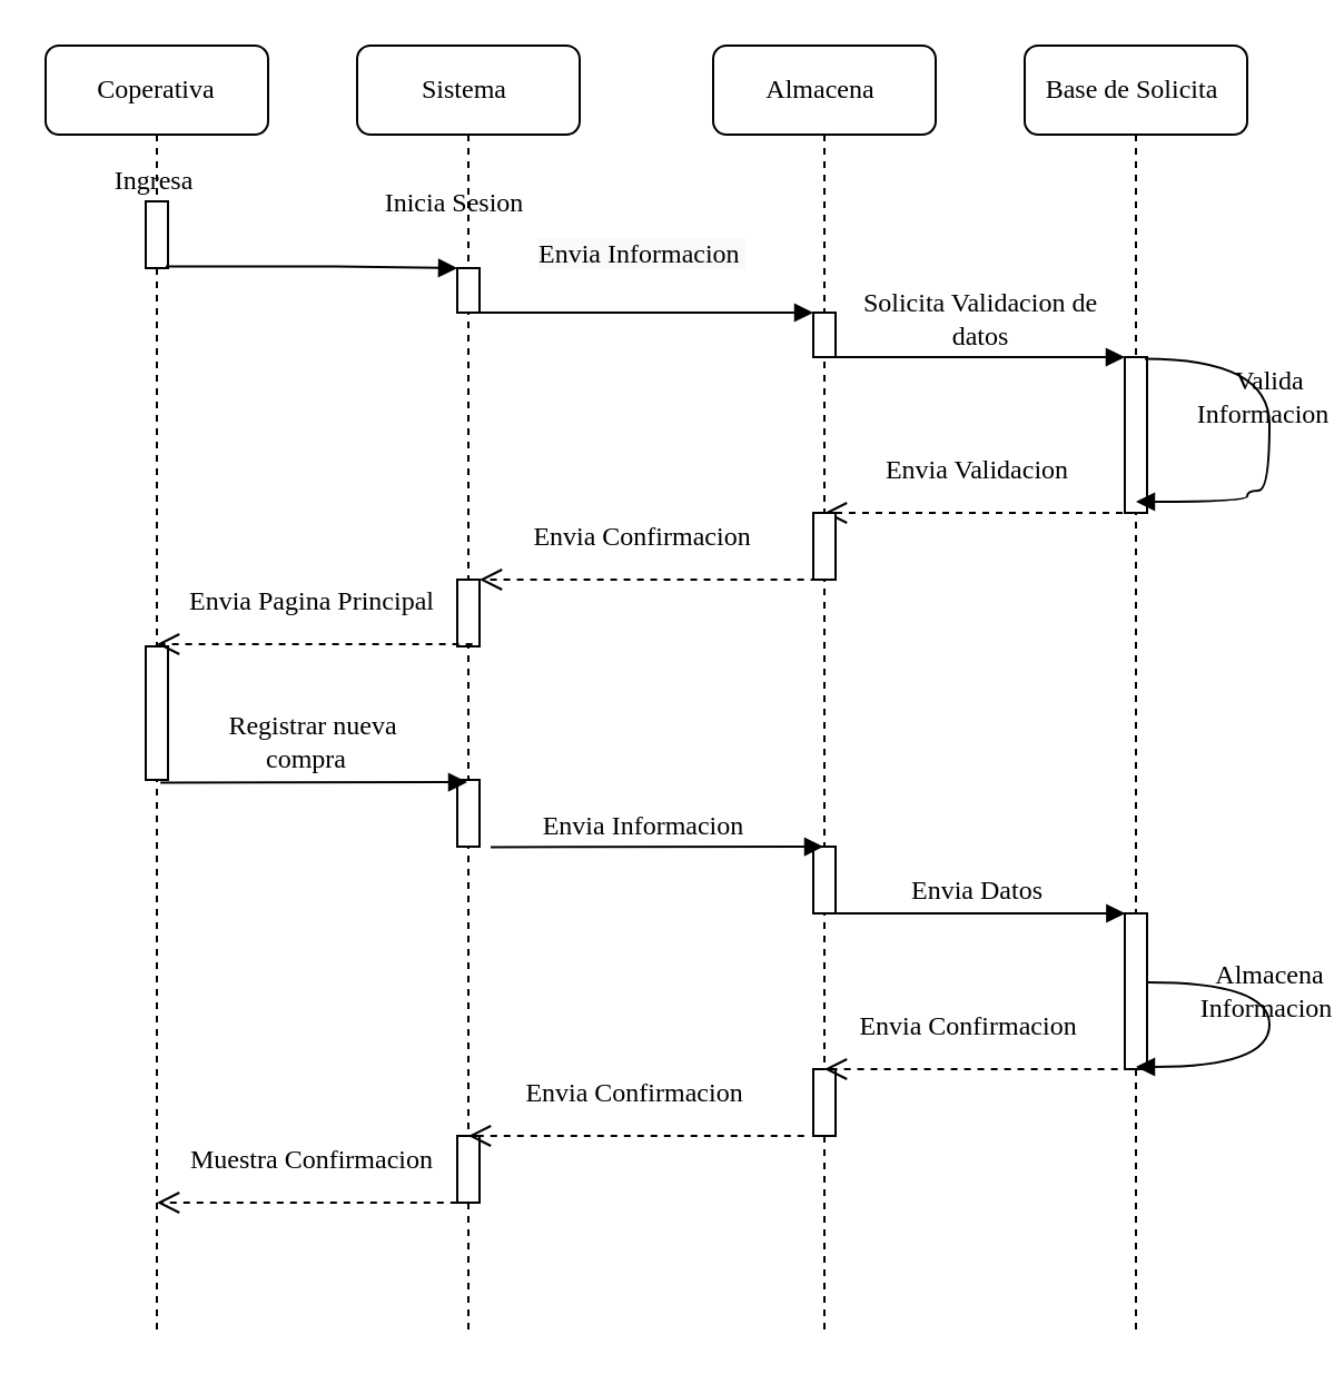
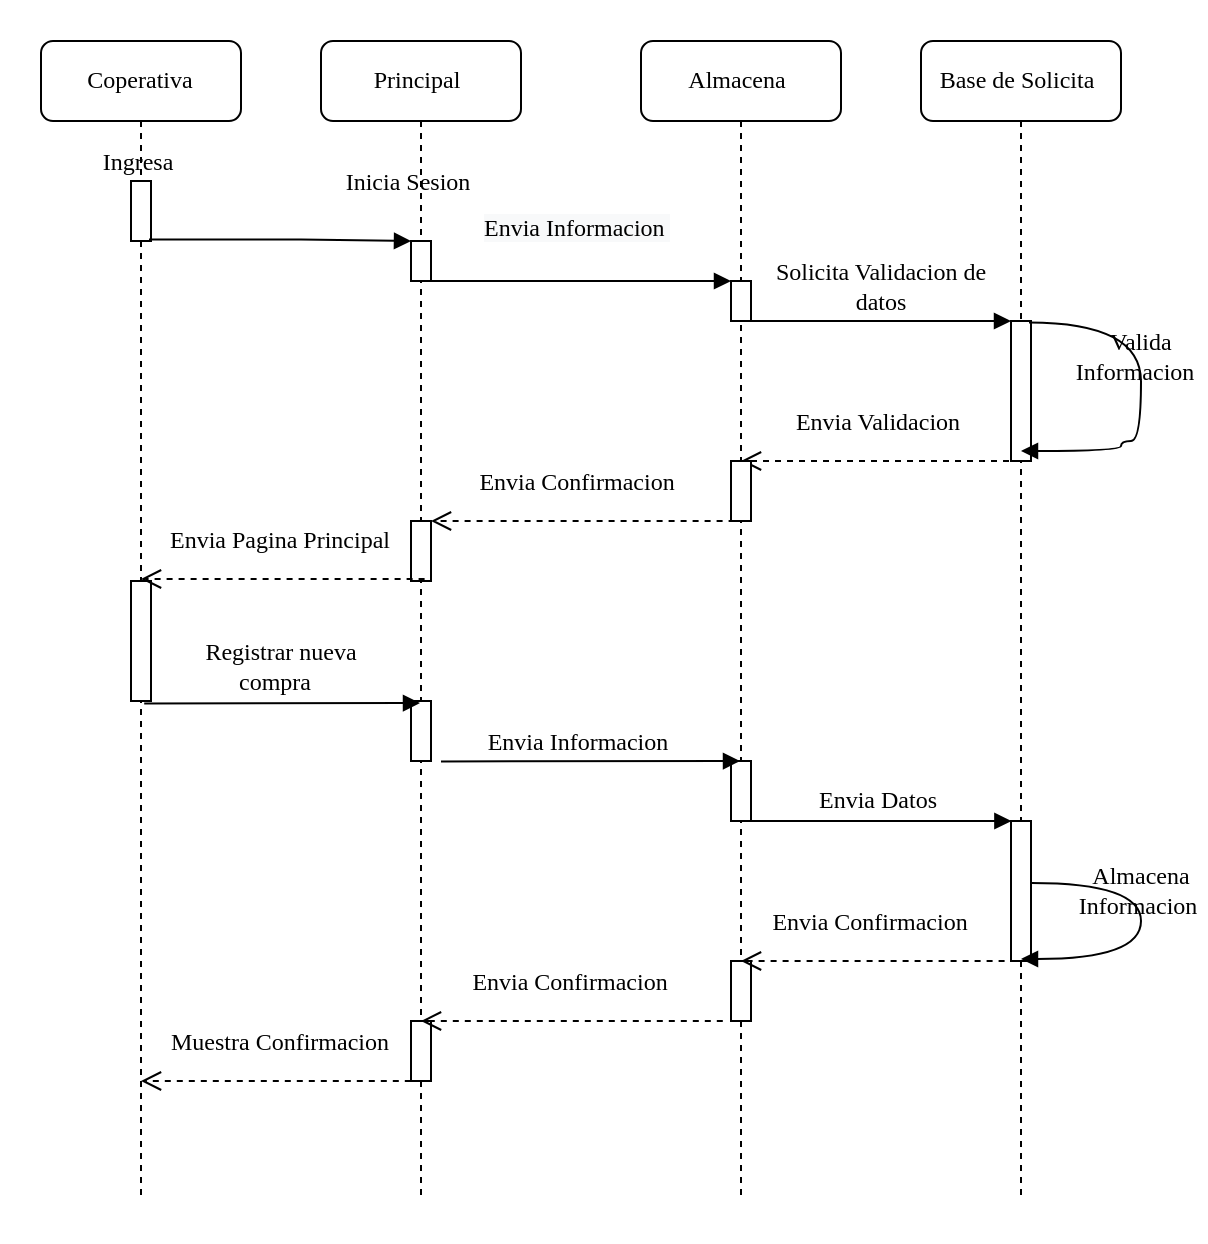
- <mxCell id="2" value="Sistema&amp;nbsp;" style="shape=umlLifeline;perimeter=lifelinePerimeter;whiteSpace=wrap;html=1;container=1;collapsible=0;recursiveResize=0;outlineConnect=0;rounded=1;shadow=0;comic=0;labelBackgroundColor=none;strokeWidth=1;fontFamily=Verdana;fontSize=12;align=center;" parent="1" vertex="1"><mxGeometry x="160" y="20" width="100" height="580" as="geometry" /></mxCell>
+ <mxCell id="2" value="Principal&amp;nbsp;" style="shape=umlLifeline;perimeter=lifelinePerimeter;whiteSpace=wrap;html=1;container=1;collapsible=0;recursiveResize=0;outlineConnect=0;rounded=1;shadow=0;comic=0;labelBackgroundColor=none;strokeWidth=1;fontFamily=Verdana;fontSize=12;align=center;" parent="1" vertex="1"><mxGeometry x="160" y="20" width="100" height="580" as="geometry" /></mxCell>
